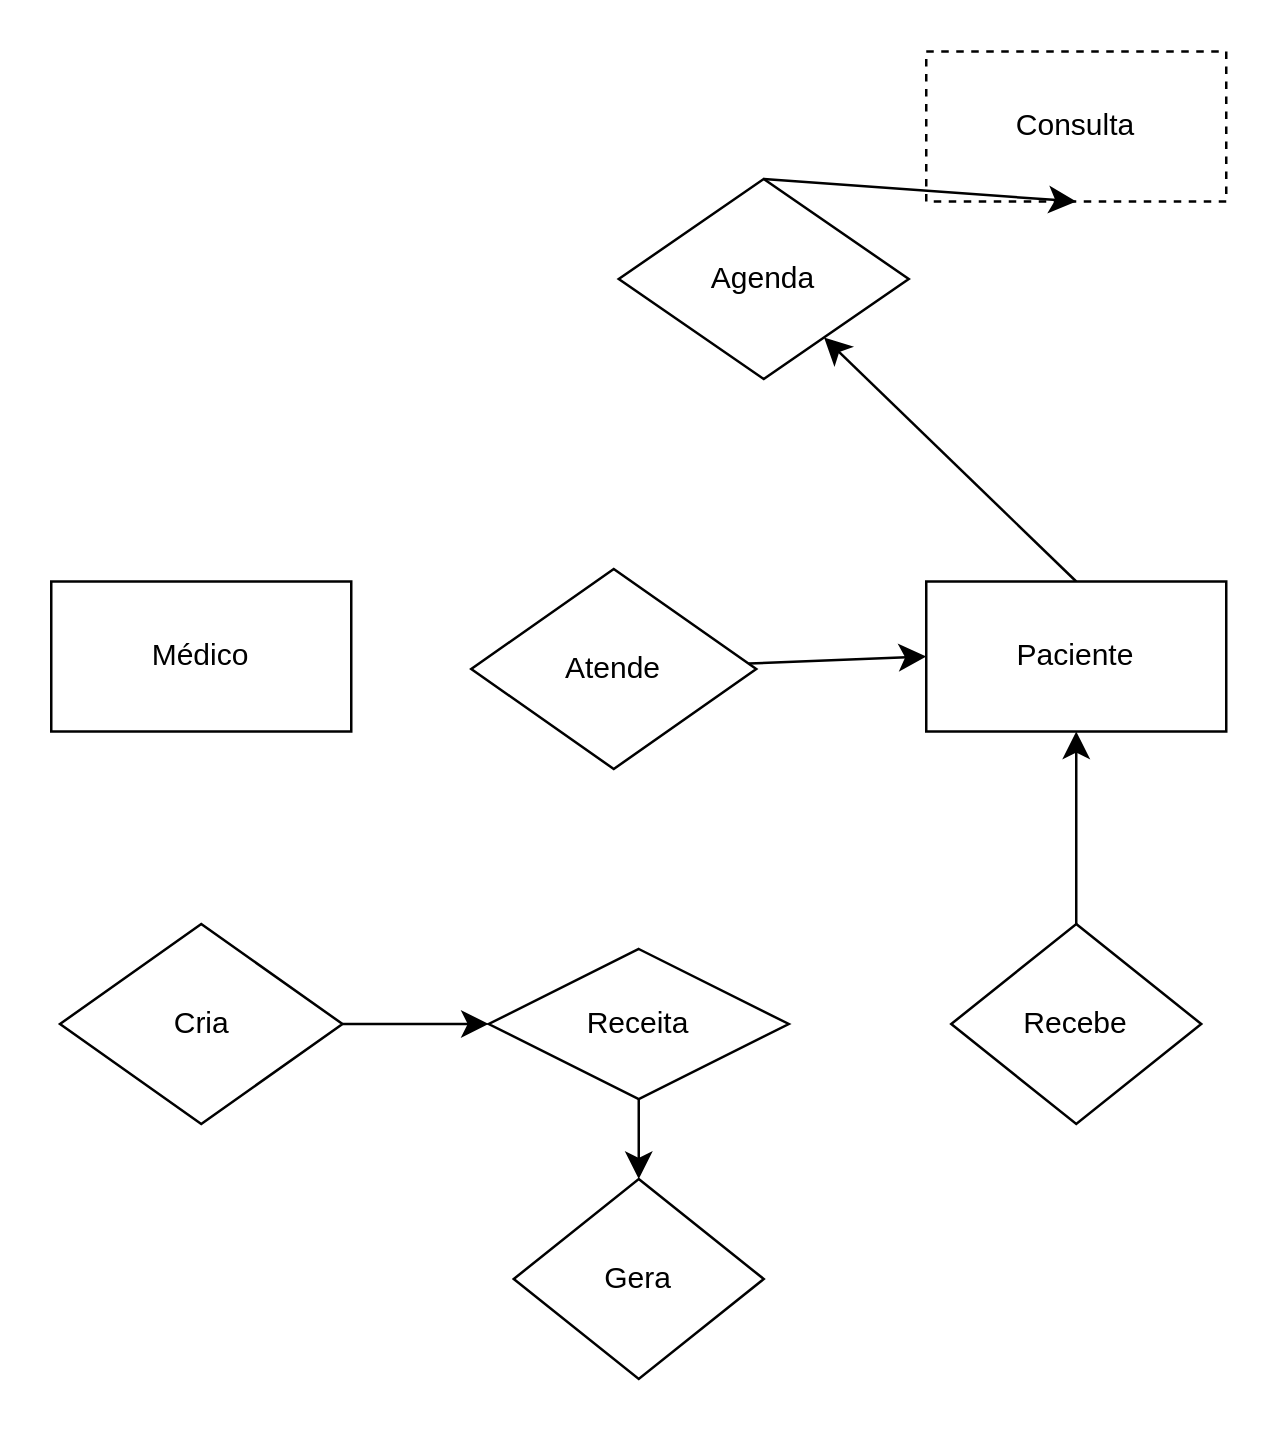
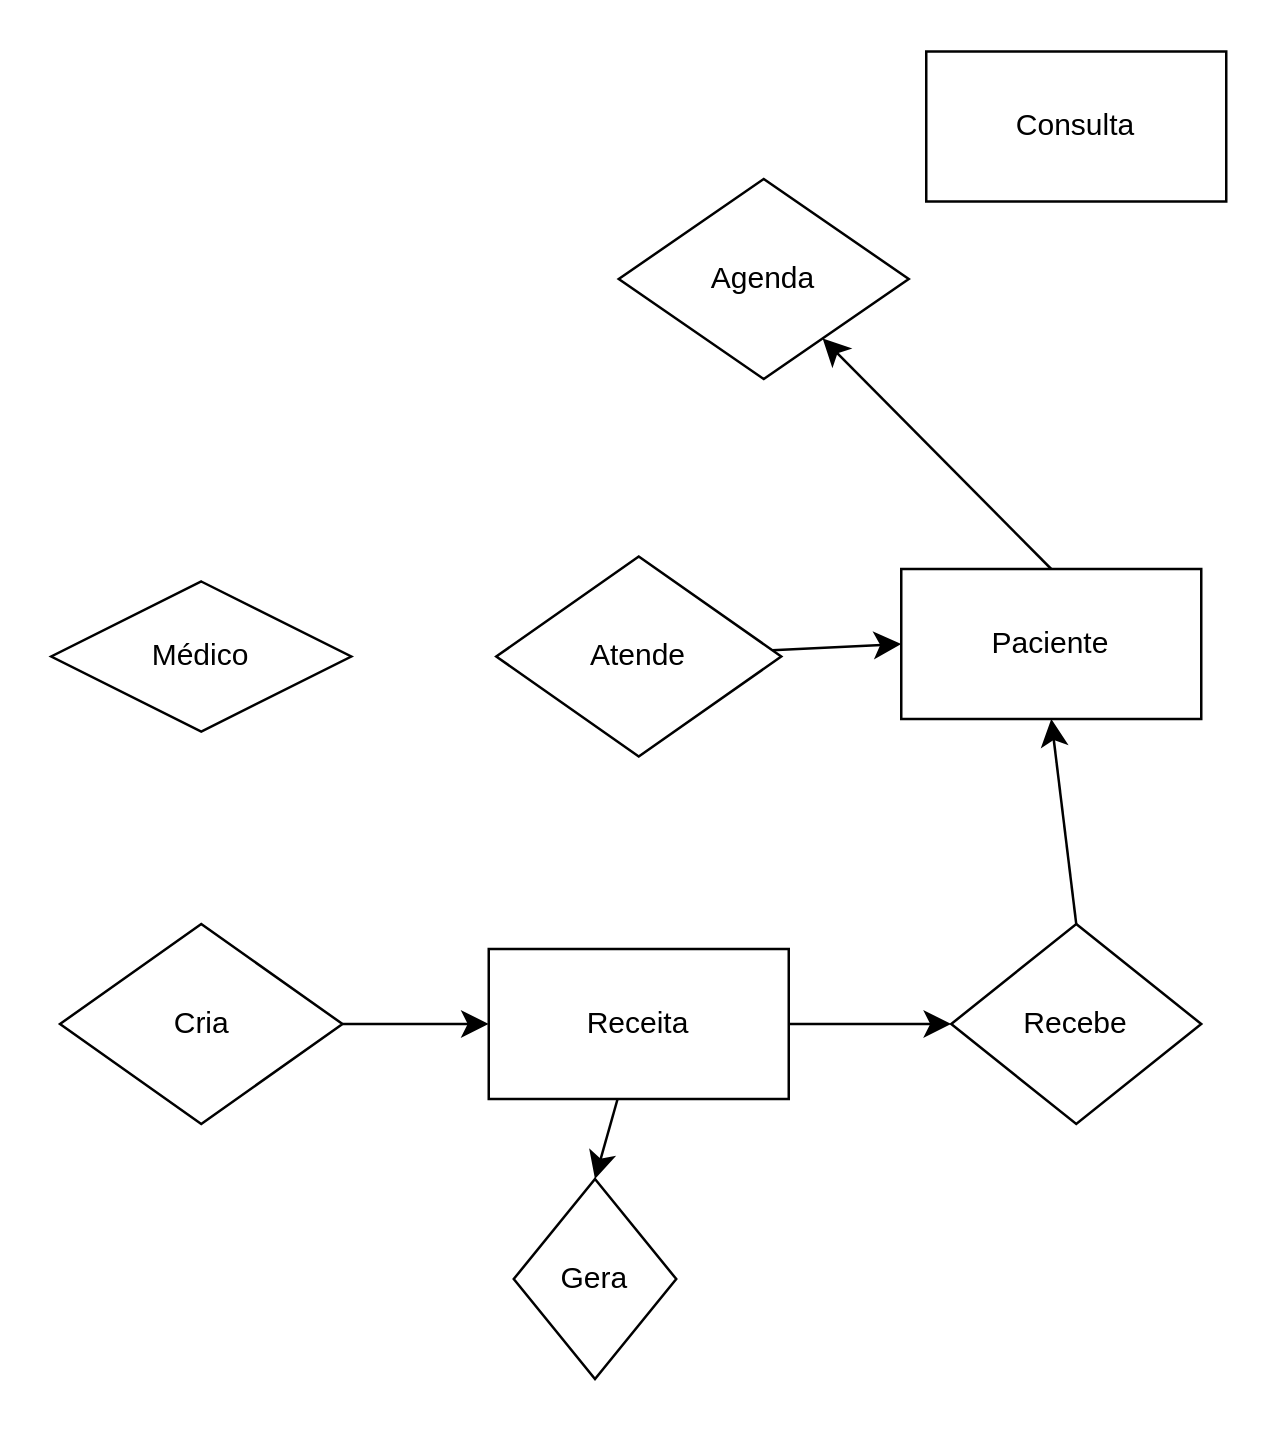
- <mxCell id="5" value="Consulta" style="rounded=0;whiteSpace=wrap;html=1;dashed=1;" vertex="1" parent="1"><mxGeometry x="370" y="20" width="120" height="60" as="geometry" /></mxCell>
+ <mxCell id="5" value="Consulta" style="rounded=0;whiteSpace=wrap;html=1;" vertex="1" parent="1"><mxGeometry x="370" y="20" width="120" height="60" as="geometry" /></mxCell>
- <mxCell id="9" style="edgeStyle=none;curved=1;rounded=0;orthogonalLoop=1;jettySize=auto;html=1;exitX=0.5;exitY=0;exitDx=0;exitDy=0;entryX=0.5;entryY=1;entryDx=0;entryDy=0;fontSize=12;startSize=8;endSize=8;" edge="1" parent="1" source="10" target="5"><mxGeometry relative="1" as="geometry" /></mxCell>
- <mxCell id="2" value="Médico" style="rounded=0;whiteSpace=wrap;html=1;" vertex="1" parent="1"><mxGeometry x="20" y="232" width="120" height="60" as="geometry" /></mxCell>
+ <mxCell id="2" value="Médico" style="rhombus;whiteSpace=wrap;html=1;" vertex="1" parent="1"><mxGeometry x="20" y="232" width="120" height="60" as="geometry" /></mxCell>
- <mxCell id="4" value="Paciente" style="whiteSpace=wrap;html=1;rounded=0;" vertex="1" parent="1"><mxGeometry x="370" y="232" width="120" height="60" as="geometry" /></mxCell>
+ <mxCell id="4" value="Paciente" style="whiteSpace=wrap;html=1;rounded=0;" vertex="1" parent="1"><mxGeometry x="360" y="227" width="120" height="60" as="geometry" /></mxCell>
- <mxCell id="12" value="Atende" style="rhombus;whiteSpace=wrap;html=1;rounded=0;" vertex="1" parent="1"><mxGeometry x="188" y="227" width="114" height="80" as="geometry" /></mxCell>
+ <mxCell id="12" value="Atende" style="rhombus;whiteSpace=wrap;html=1;rounded=0;" vertex="1" parent="1"><mxGeometry x="198" y="222" width="114" height="80" as="geometry" /></mxCell>
- <mxCell id="8" value="Receita" style="rhombus;whiteSpace=wrap;html=1;" vertex="1" parent="1"><mxGeometry x="195" y="379" width="120" height="60" as="geometry" /></mxCell>
+ <mxCell id="8" value="Receita" style="rounded=0;whiteSpace=wrap;html=1;" vertex="1" parent="1"><mxGeometry x="195" y="379" width="120" height="60" as="geometry" /></mxCell>
+ <mxCell id="6" style="edgeStyle=none;curved=1;rounded=0;orthogonalLoop=1;jettySize=auto;html=1;exitX=1;exitY=0.5;exitDx=0;exitDy=0;entryX=0;entryY=0.5;entryDx=0;entryDy=0;fontSize=12;startSize=8;endSize=8;" edge="1" parent="1" source="8" target="16"><mxGeometry relative="1" as="geometry" /></mxCell>
- <mxCell id="17" value="Gera" style="rhombus;whiteSpace=wrap;html=1;" vertex="1" parent="1"><mxGeometry x="205" y="471" width="100" height="80" as="geometry" /></mxCell>
+ <mxCell id="17" value="Gera" style="rhombus;whiteSpace=wrap;html=1;" vertex="1" parent="1"><mxGeometry x="205" y="471" width="65" height="80" as="geometry" /></mxCell>
